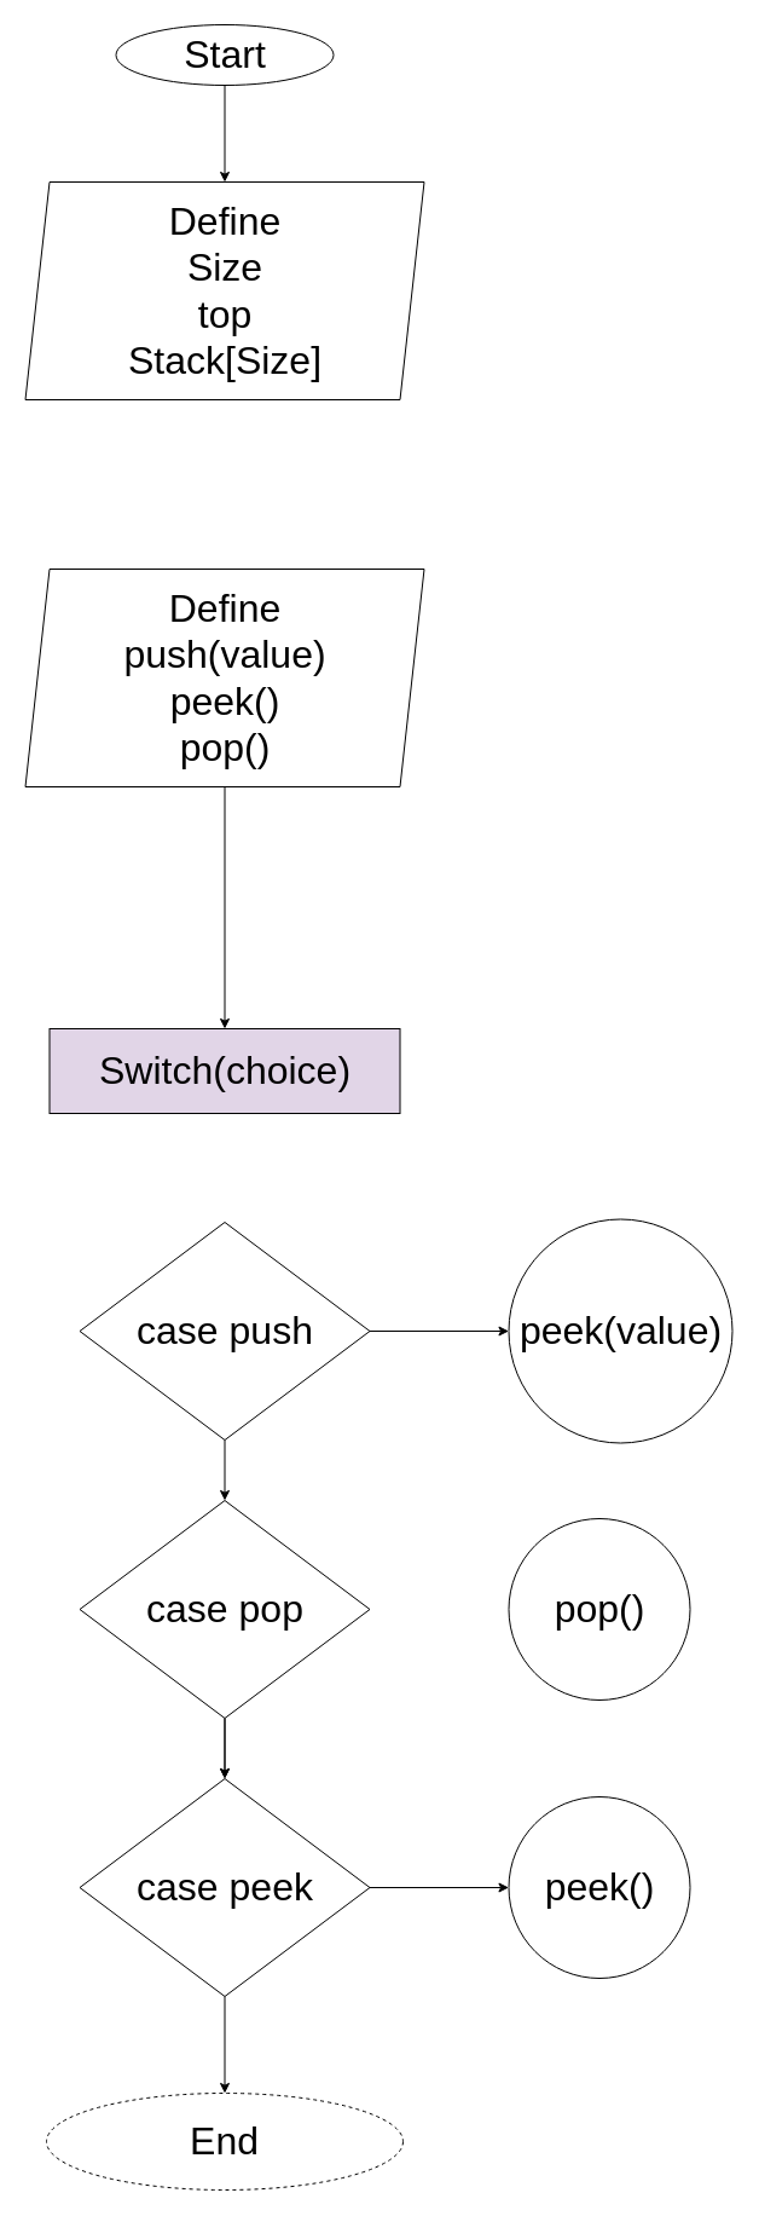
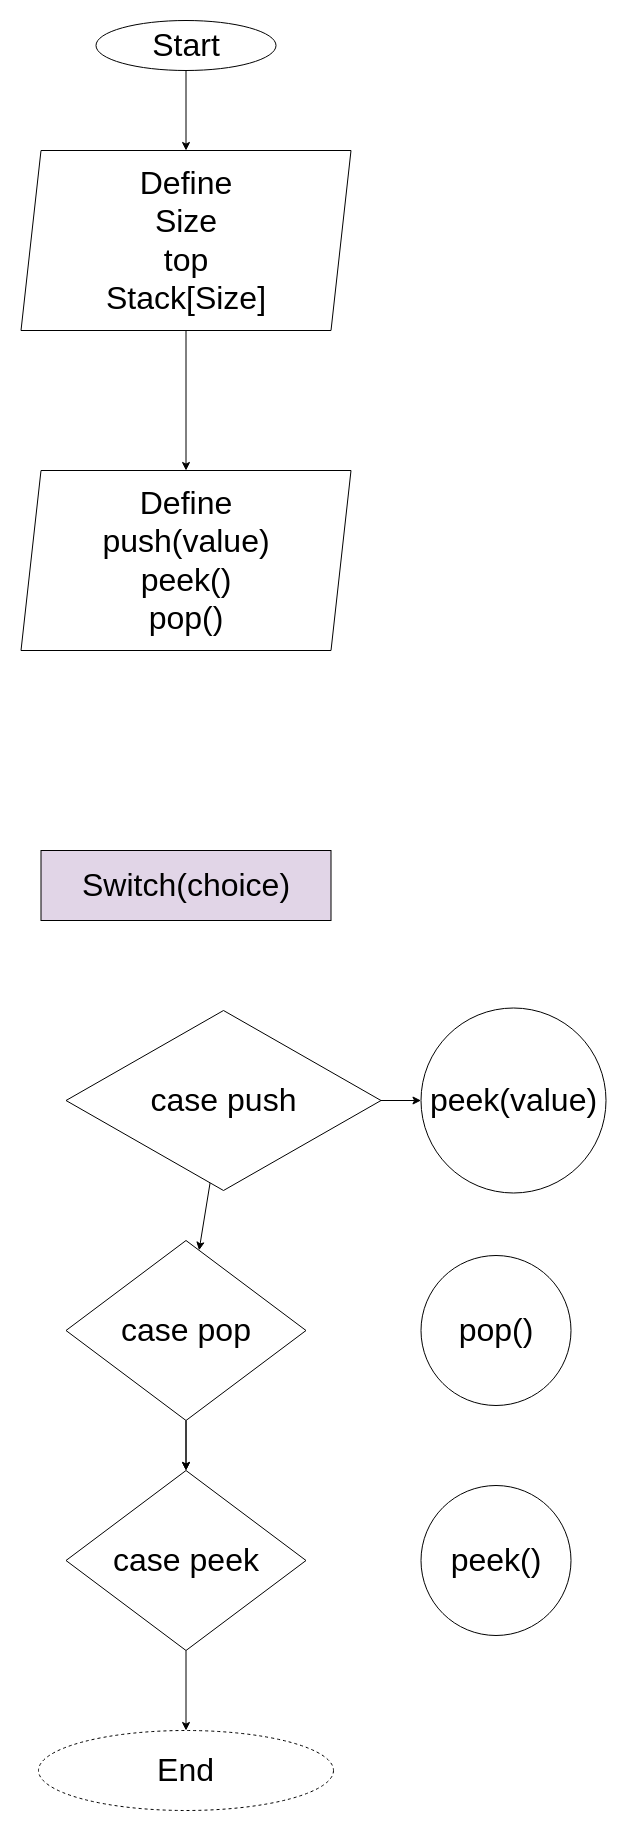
+ <mxCell id="18" style="edgeStyle=none;html=1;entryX=0.5;entryY=0;entryDx=0;entryDy=0;fontSize=16;" edge="1" parent="1" source="19" target="21"><mxGeometry relative="1" as="geometry" /></mxCell>
- <mxCell id="20" style="edgeStyle=none;html=1;entryX=0.5;entryY=0;entryDx=0;entryDy=0;fontSize=16;" edge="1" parent="1" source="21" target="4"><mxGeometry relative="1" as="geometry" /></mxCell>
- <mxCell id="7" value="case push" style="rhombus;whiteSpace=wrap;html=1;fontSize=32;" vertex="1" parent="1"><mxGeometry x="65.5" y="1010" width="240" height="180" as="geometry" /></mxCell>
+ <mxCell id="7" value="case push" style="rhombus;whiteSpace=wrap;html=1;fontSize=32;" vertex="1" parent="1"><mxGeometry x="65.5" y="1010" width="315" height="180" as="geometry" /></mxCell>
- <mxCell id="13" style="edgeStyle=none;html=1;entryX=0;entryY=0.5;entryDx=0;entryDy=0;fontSize=32;" edge="1" parent="1" source="15" target="16"><mxGeometry relative="1" as="geometry" /></mxCell>
